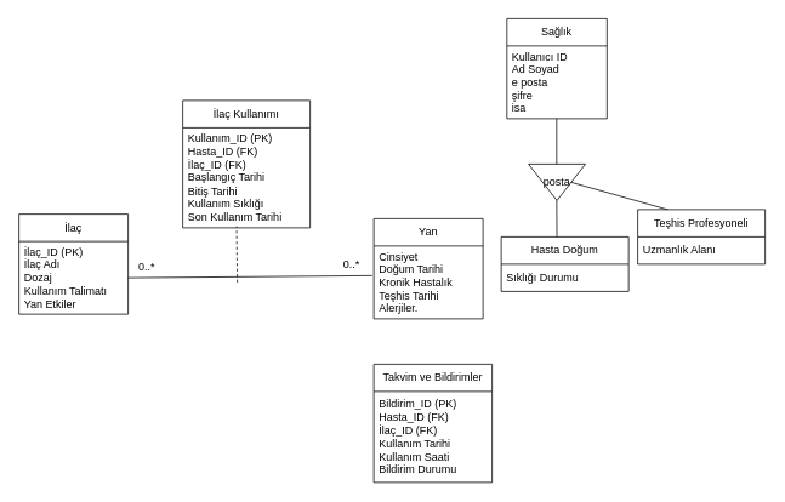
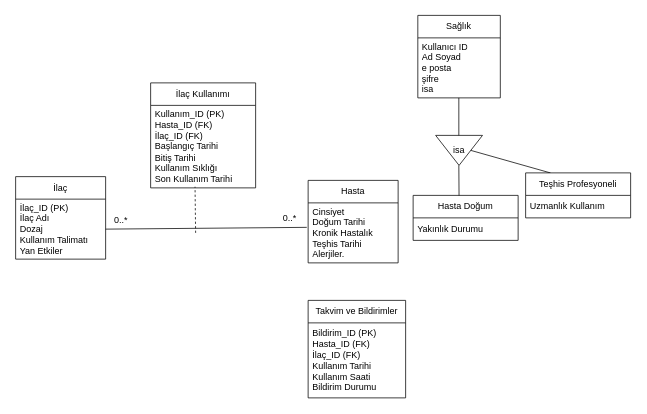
- <mxCell id="2" value="posta" style="triangle;whiteSpace=wrap;html=1;direction=south;" parent="1" vertex="1"><mxGeometry x="580" y="180" width="62.5" height="40" as="geometry" /></mxCell>
+ <mxCell id="2" value="isa" style="triangle;whiteSpace=wrap;html=1;direction=south;" parent="1" vertex="1"><mxGeometry x="580" y="180" width="62.5" height="40" as="geometry" /></mxCell>
- <mxCell id="8" value="Yan" style="swimlane;fontStyle=0;childLayout=stackLayout;horizontal=1;startSize=30;horizontalStack=0;resizeParent=1;resizeParentMax=0;resizeLast=0;collapsible=1;marginBottom=0;whiteSpace=wrap;html=1;" parent="1" vertex="1"><mxGeometry x="410" y="240" width="120" height="110" as="geometry" /></mxCell>
+ <mxCell id="8" value="Hasta" style="swimlane;fontStyle=0;childLayout=stackLayout;horizontal=1;startSize=30;horizontalStack=0;resizeParent=1;resizeParentMax=0;resizeLast=0;collapsible=1;marginBottom=0;whiteSpace=wrap;html=1;" parent="1" vertex="1"><mxGeometry x="410" y="240" width="120" height="110" as="geometry" /></mxCell>
- <mxCell id="13" value="Uzmanlık Alanı" style="text;strokeColor=none;fillColor=none;align=left;verticalAlign=middle;spacingLeft=4;spacingRight=4;overflow=hidden;points=[[0,0.5],[1,0.5]];portConstraint=eastwest;rotatable=0;whiteSpace=wrap;html=1;" parent="12" vertex="1"><mxGeometry y="30" width="140" height="30" as="geometry" /></mxCell>
+ <mxCell id="13" value="Uzmanlık Kullanım" style="text;strokeColor=none;fillColor=none;align=left;verticalAlign=middle;spacingLeft=4;spacingRight=4;overflow=hidden;points=[[0,0.5],[1,0.5]];portConstraint=eastwest;rotatable=0;whiteSpace=wrap;html=1;" parent="12" vertex="1"><mxGeometry y="30" width="140" height="30" as="geometry" /></mxCell>
- <mxCell id="11" value="Sıklığı Durumu" style="text;strokeColor=none;fillColor=none;align=left;verticalAlign=middle;spacingLeft=4;spacingRight=4;overflow=hidden;points=[[0,0.5],[1,0.5]];portConstraint=eastwest;rotatable=0;whiteSpace=wrap;html=1;" parent="10" vertex="1"><mxGeometry y="30" width="140" height="30" as="geometry" /></mxCell>
+ <mxCell id="11" value="Yakınlık Durumu" style="text;strokeColor=none;fillColor=none;align=left;verticalAlign=middle;spacingLeft=4;spacingRight=4;overflow=hidden;points=[[0,0.5],[1,0.5]];portConstraint=eastwest;rotatable=0;whiteSpace=wrap;html=1;" parent="10" vertex="1"><mxGeometry y="30" width="140" height="30" as="geometry" /></mxCell>
